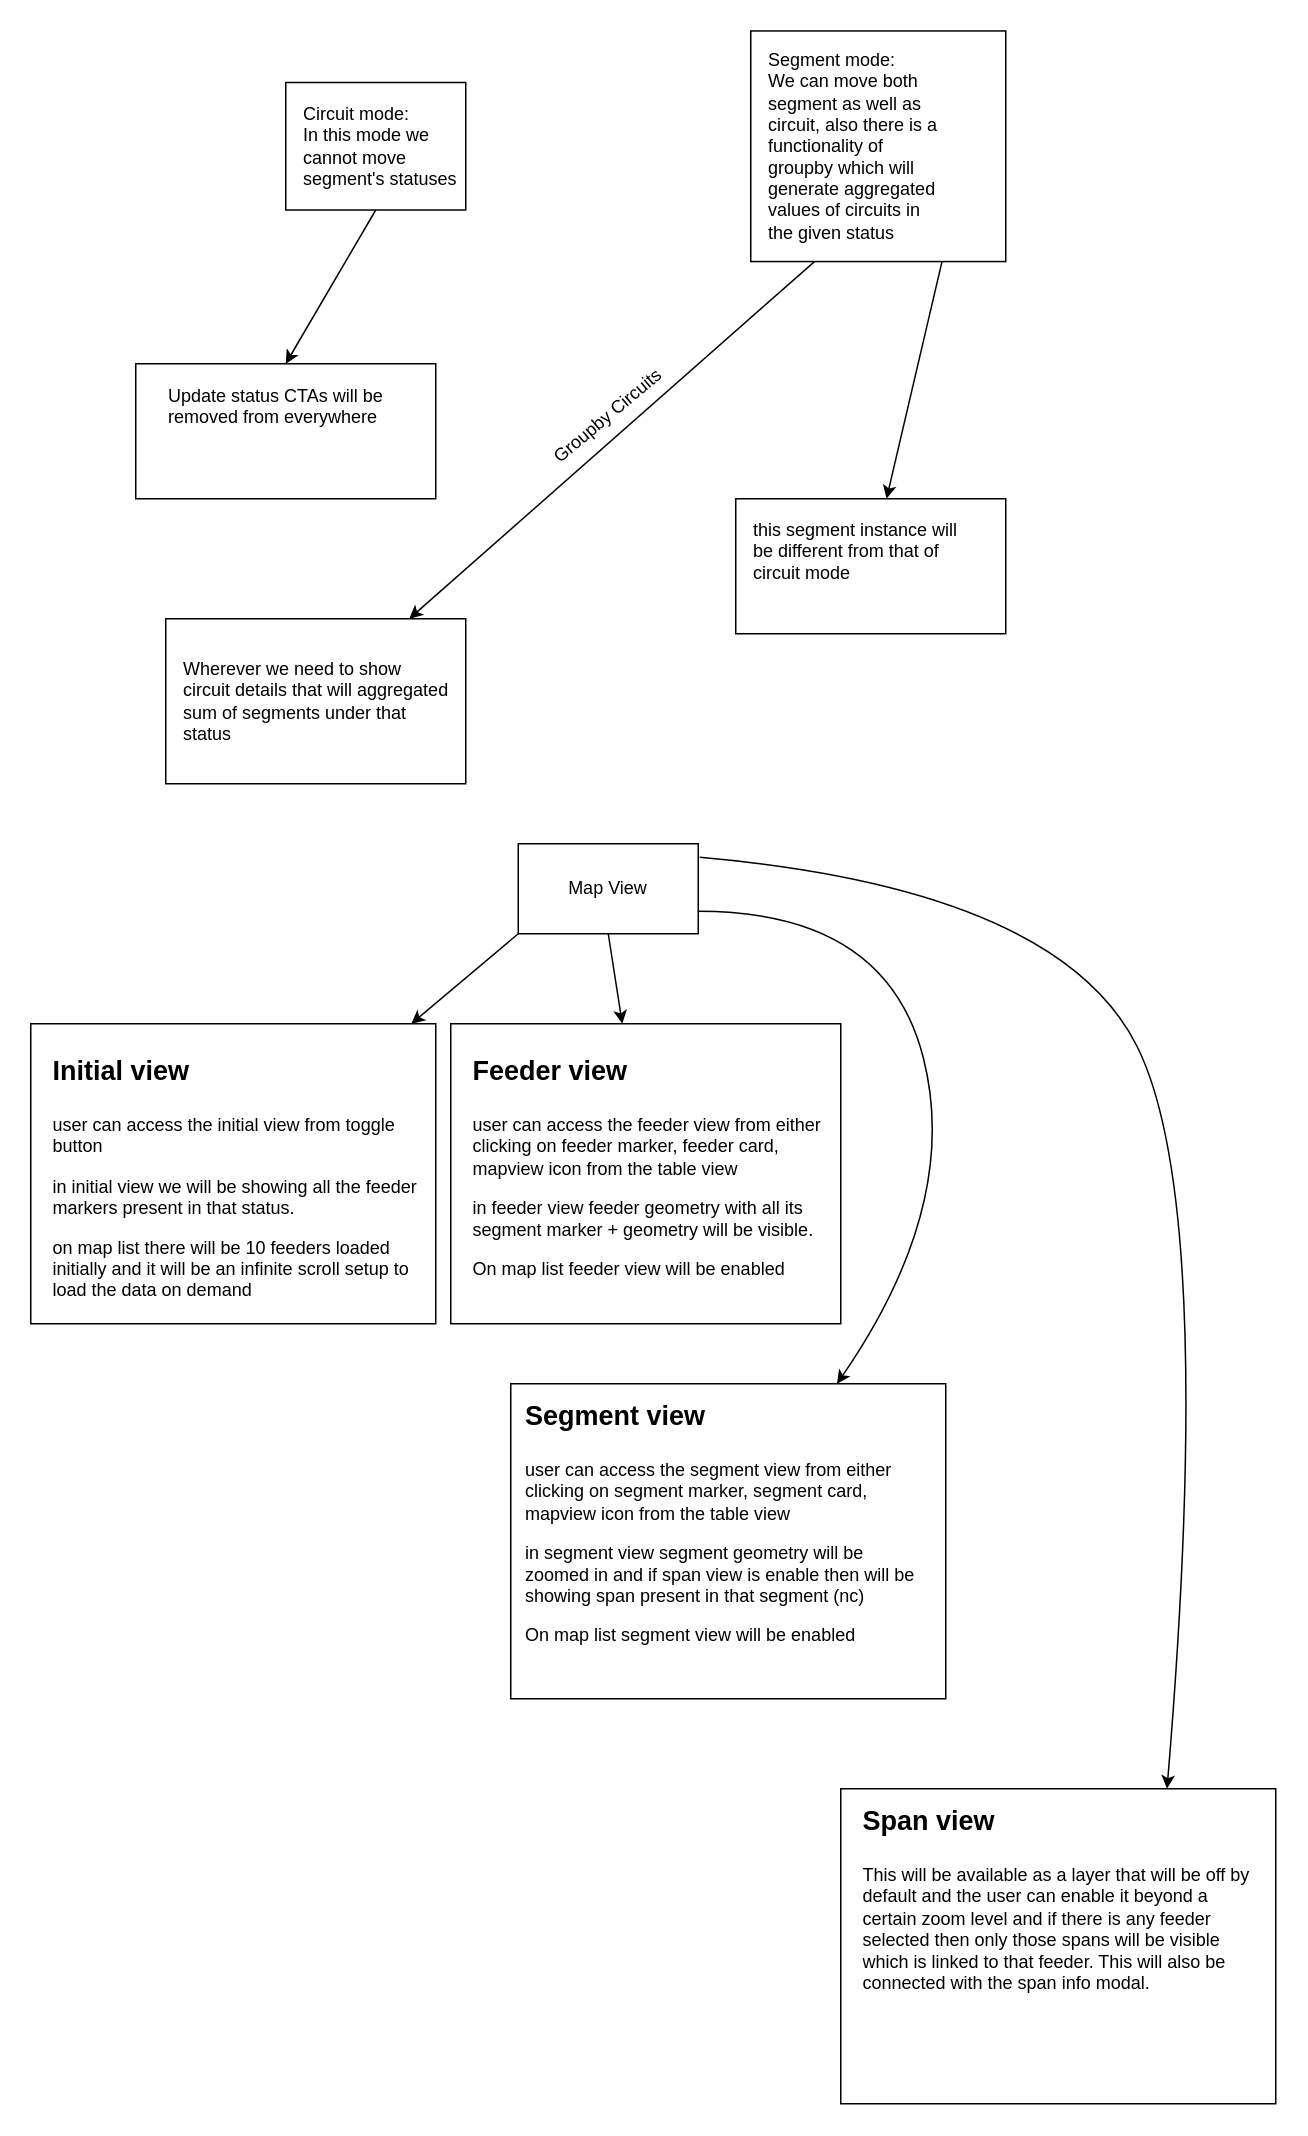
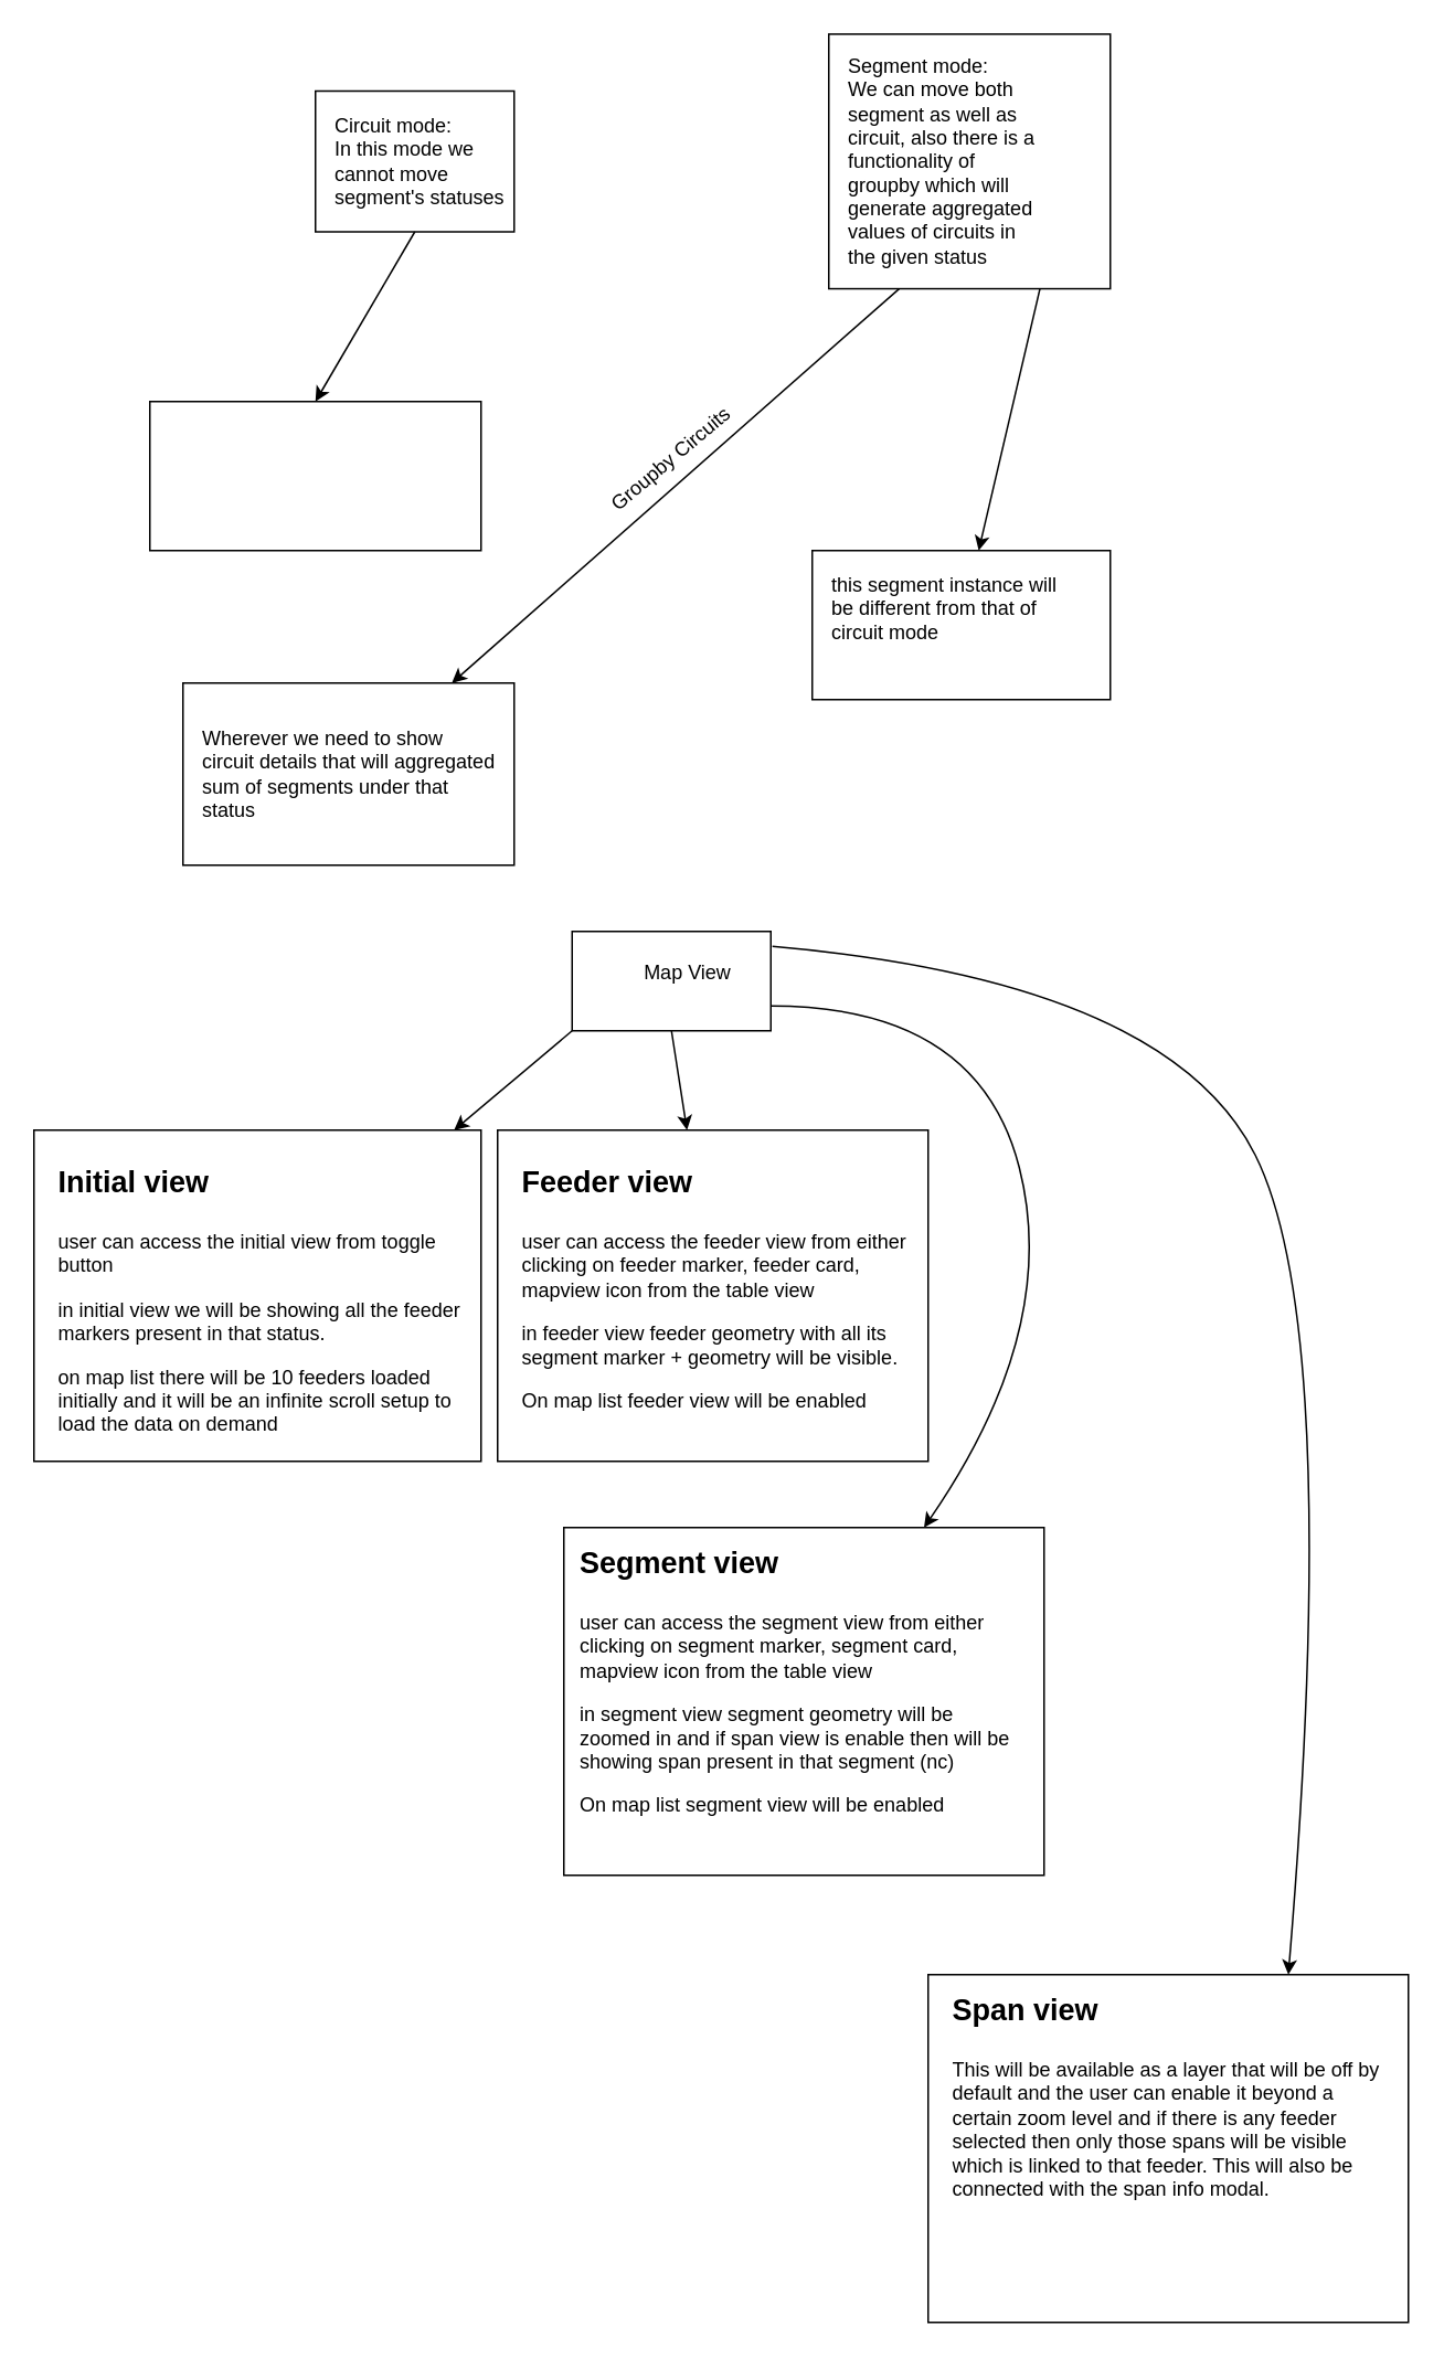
- <mxCell id="8" value="Update status CTAs will be removed from everywhere&lt;br&gt;&lt;br&gt;&amp;nbsp;&lt;br&gt;&lt;br&gt;" style="text;html=1;strokeColor=none;fillColor=none;align=left;verticalAlign=middle;whiteSpace=wrap;rounded=0;" parent="1" vertex="1"><mxGeometry x="110" y="252" width="160" height="80" as="geometry" /></mxCell>
- <mxCell id="17" value="Map View" style="text;html=1;strokeColor=none;fillColor=none;align=center;verticalAlign=middle;whiteSpace=wrap;rounded=0;" parent="1" vertex="1"><mxGeometry x="375" y="577" width="60" height="30" as="geometry" /></mxCell>
+ <mxCell id="17" value="Map View" style="text;html=1;strokeColor=none;fillColor=none;align=center;verticalAlign=middle;whiteSpace=wrap;rounded=0;" parent="1" vertex="1"><mxGeometry x="385" y="572" width="60" height="30" as="geometry" /></mxCell>
